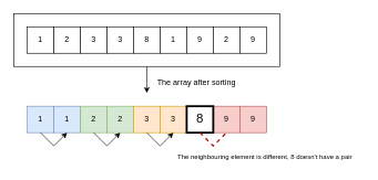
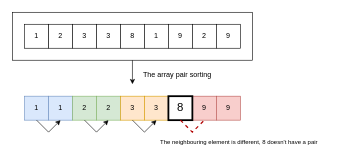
- <mxCell id="22" value="The array after sorting" style="text;html=1;strokeColor=none;fillColor=none;align=center;verticalAlign=middle;whiteSpace=wrap;rounded=0;" vertex="1" parent="1"><mxGeometry x="230" y="110" width="130" height="30" as="geometry" /></mxCell>
+ <mxCell id="22" value="The array pair sorting" style="text;html=1;strokeColor=none;fillColor=none;align=center;verticalAlign=middle;whiteSpace=wrap;rounded=0;" vertex="1" parent="1"><mxGeometry x="230" y="110" width="130" height="30" as="geometry" /></mxCell>
